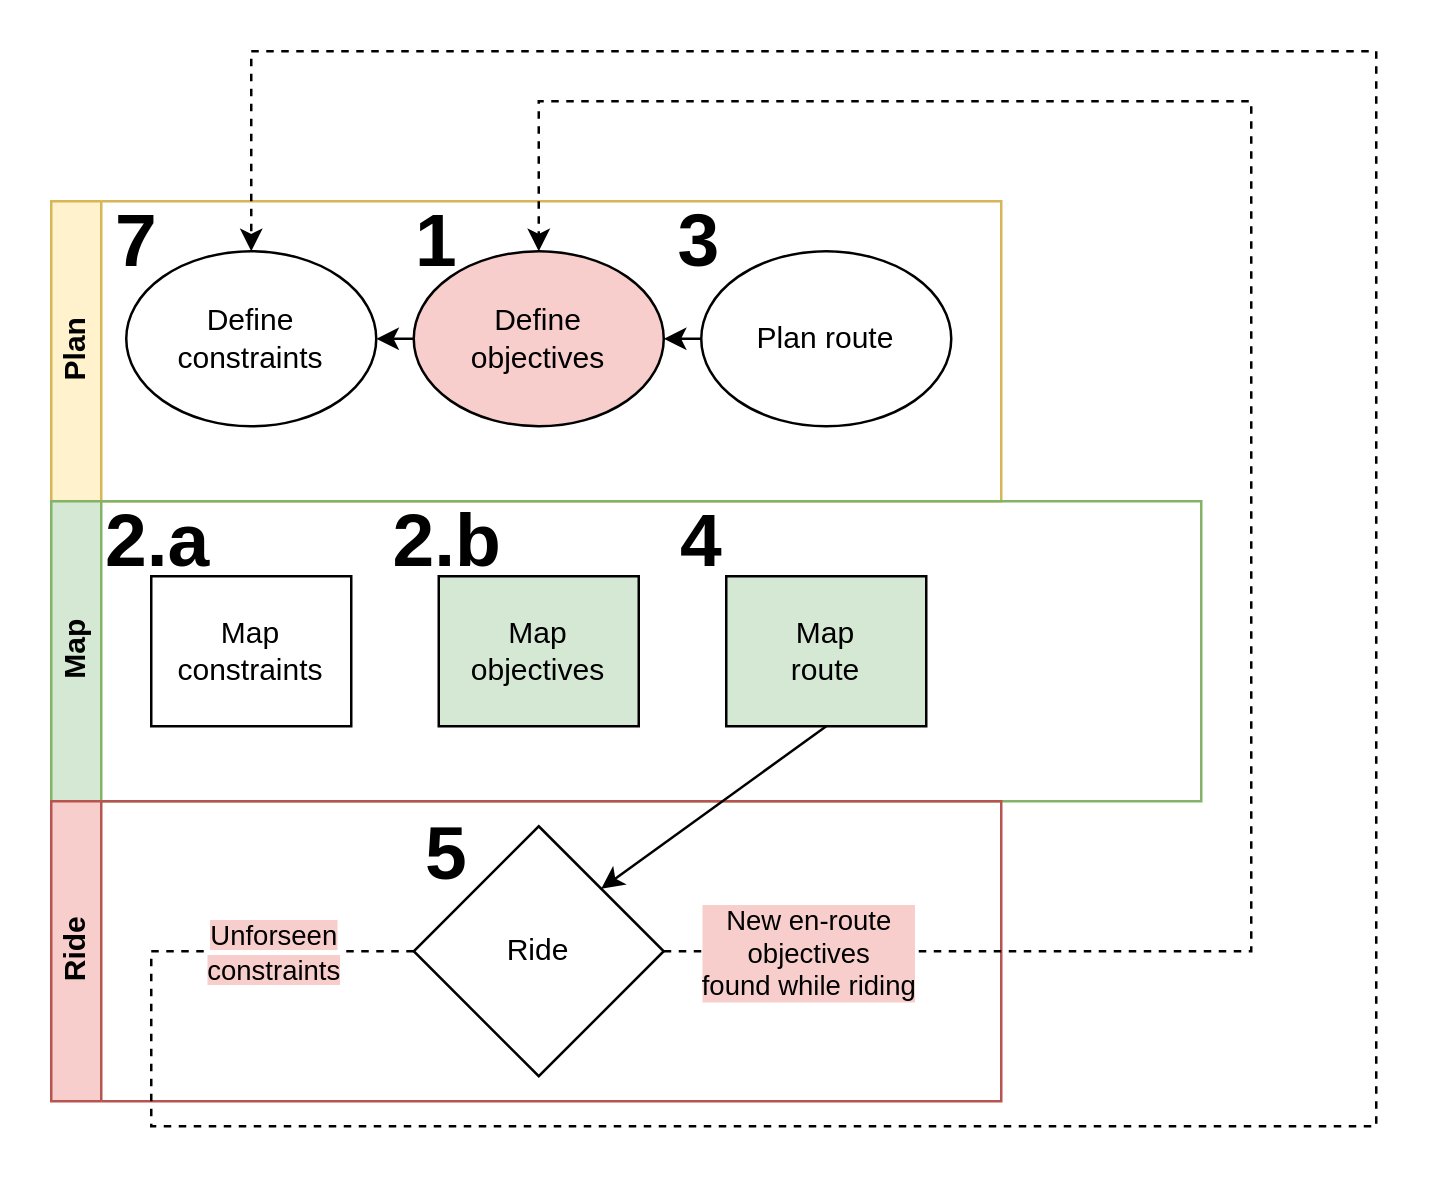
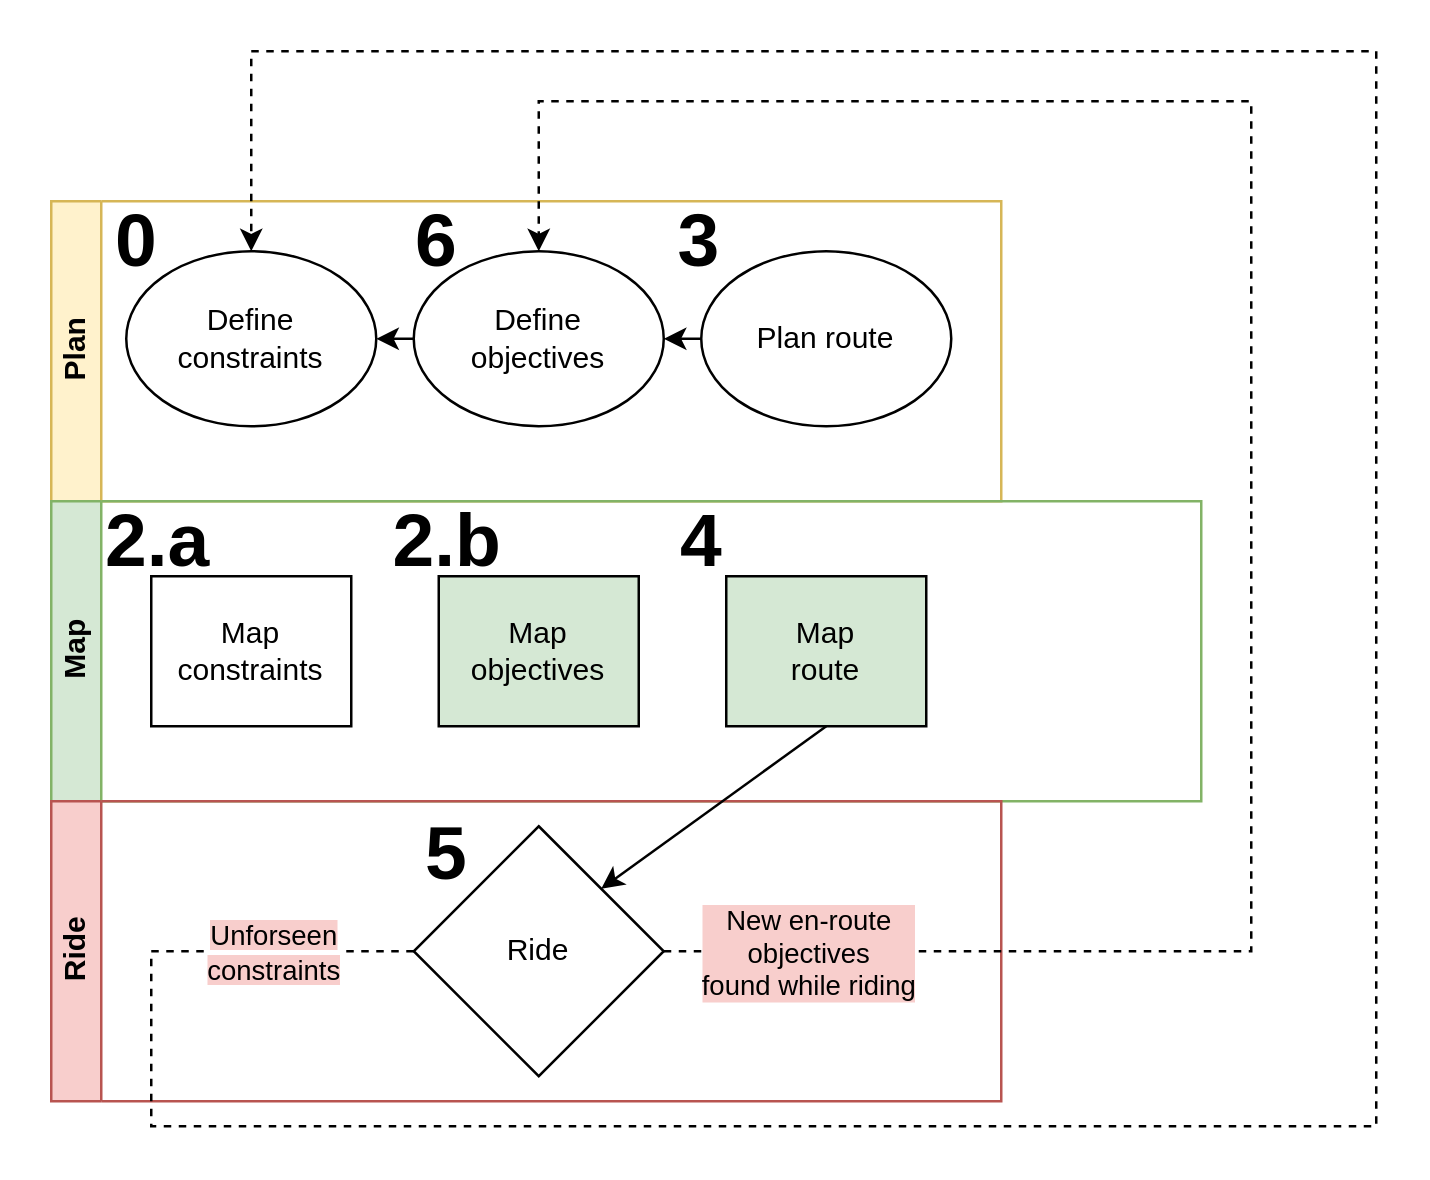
- <mxCell id="25" value="7" style="text;strokeColor=none;fillColor=none;align=left;verticalAlign=middle;spacingLeft=4;spacingRight=4;overflow=hidden;points=[[0,0.5],[1,0.5]];portConstraint=eastwest;rotatable=0;labelBackgroundColor=none;fontSize=30;fontStyle=1" vertex="1" parent="1"><mxGeometry x="40" y="70" width="30" height="45" as="geometry" /></mxCell>
+ <mxCell id="25" value="0" style="text;strokeColor=none;fillColor=none;align=left;verticalAlign=middle;spacingLeft=4;spacingRight=4;overflow=hidden;points=[[0,0.5],[1,0.5]];portConstraint=eastwest;rotatable=0;labelBackgroundColor=none;fontSize=30;fontStyle=1" vertex="1" parent="1"><mxGeometry x="40" y="70" width="30" height="45" as="geometry" /></mxCell>
- <mxCell id="6" value="1" style="text;strokeColor=none;fillColor=none;align=left;verticalAlign=middle;spacingLeft=4;spacingRight=4;overflow=hidden;points=[[0,0.5],[1,0.5]];portConstraint=eastwest;rotatable=0;labelBackgroundColor=none;fontSize=30;fontStyle=1" vertex="1" parent="2"><mxGeometry x="140" y="-10" width="30" height="45" as="geometry" /></mxCell>
+ <mxCell id="6" value="6" style="text;strokeColor=none;fillColor=none;align=left;verticalAlign=middle;spacingLeft=4;spacingRight=4;overflow=hidden;points=[[0,0.5],[1,0.5]];portConstraint=eastwest;rotatable=0;labelBackgroundColor=none;fontSize=30;fontStyle=1" vertex="1" parent="2"><mxGeometry x="140" y="-10" width="30" height="45" as="geometry" /></mxCell>
- <mxCell id="4" value="Define&lt;br&gt;objectives" style="ellipse;whiteSpace=wrap;html=1;fillColor=#f8cecc;" vertex="1" parent="2"><mxGeometry x="145" y="20" width="100" height="70" as="geometry" /></mxCell>
+ <mxCell id="4" value="Define&lt;br&gt;objectives" style="ellipse;whiteSpace=wrap;html=1;" vertex="1" parent="2"><mxGeometry x="145" y="20" width="100" height="70" as="geometry" /></mxCell>
